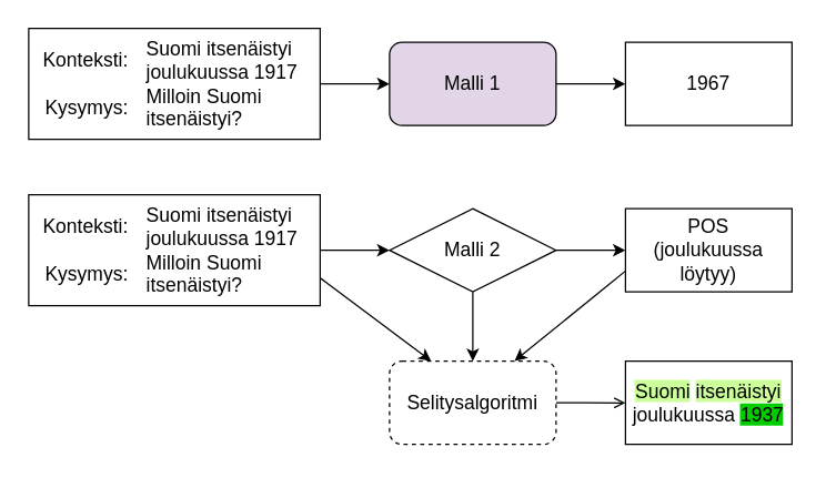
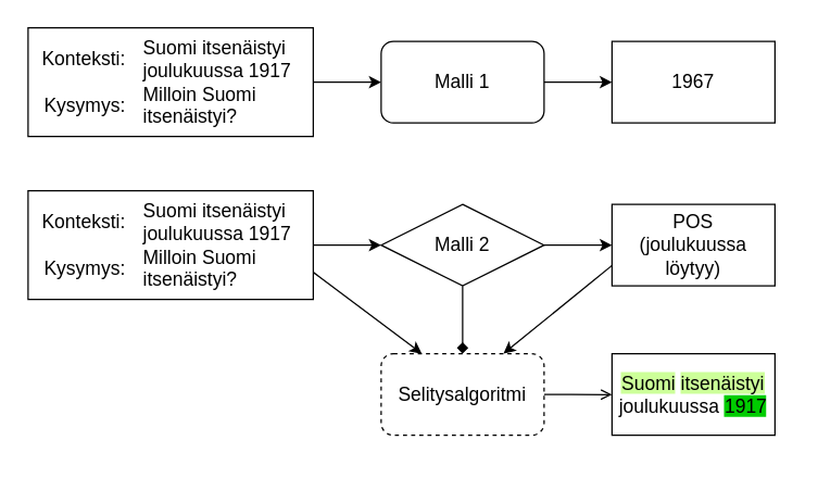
- <mxCell id="6" value="Malli 1" style="rounded=1;whiteSpace=wrap;html=1;fontSize=14;fillColor=#e1d5e7;" vertex="1" parent="1"><mxGeometry x="280" y="30" width="120" height="60" as="geometry" /></mxCell>
+ <mxCell id="6" value="Malli 1" style="rounded=1;whiteSpace=wrap;html=1;fontSize=14;" vertex="1" parent="1"><mxGeometry x="280" y="30" width="120" height="60" as="geometry" /></mxCell>
- <mxCell id="18" value="" style="endArrow=classic;html=1;rounded=0;exitX=0.5;exitY=1;exitDx=0;exitDy=0;entryX=0.5;entryY=0;entryDx=0;entryDy=0;fontSize=14;" edge="1" parent="1" source="12" target="15"><mxGeometry width="50" height="50" relative="1" as="geometry"><mxPoint x="260" y="300" as="sourcePoint" /><mxPoint x="310" y="250" as="targetPoint" /></mxGeometry></mxCell>
+ <mxCell id="18" value="" style="endArrow=diamond;html=1;rounded=0;exitX=0.5;exitY=1;exitDx=0;exitDy=0;entryX=0.5;entryY=0;entryDx=0;entryDy=0;fontSize=14;" edge="1" parent="1" source="12" target="15"><mxGeometry width="50" height="50" relative="1" as="geometry"><mxPoint x="260" y="300" as="sourcePoint" /><mxPoint x="310" y="250" as="targetPoint" /></mxGeometry></mxCell>
- <mxCell id="16" value="&lt;div style=&quot;font-size: 14px;&quot; align=&quot;center&quot;&gt;&lt;span style=&quot;background-color: rgb(204, 255, 153); font-size: 14px;&quot;&gt;Suomi&lt;/span&gt; &lt;span style=&quot;background-color: rgb(204, 255, 153); font-size: 14px;&quot;&gt;itsenäistyi&lt;/span&gt; joulukuussa &lt;span style=&quot;background-color: rgb(0, 204, 0); font-size: 14px;&quot;&gt;1937&lt;/span&gt;&lt;/div&gt;" style="text;html=1;strokeColor=none;fillColor=none;align=center;verticalAlign=middle;whiteSpace=wrap;rounded=0;fontSize=14;" vertex="1" parent="1"><mxGeometry x="440" y="250" width="140" height="80" as="geometry" /></mxCell>
+ <mxCell id="16" value="&lt;div style=&quot;font-size: 14px;&quot; align=&quot;center&quot;&gt;&lt;span style=&quot;background-color: rgb(204, 255, 153); font-size: 14px;&quot;&gt;Suomi&lt;/span&gt; &lt;span style=&quot;background-color: rgb(204, 255, 153); font-size: 14px;&quot;&gt;itsenäistyi&lt;/span&gt; joulukuussa &lt;span style=&quot;background-color: rgb(0, 204, 0); font-size: 14px;&quot;&gt;1917&lt;/span&gt;&lt;/div&gt;" style="text;html=1;strokeColor=none;fillColor=none;align=center;verticalAlign=middle;whiteSpace=wrap;rounded=0;fontSize=14;" vertex="1" parent="1"><mxGeometry x="440" y="250" width="140" height="80" as="geometry" /></mxCell>
